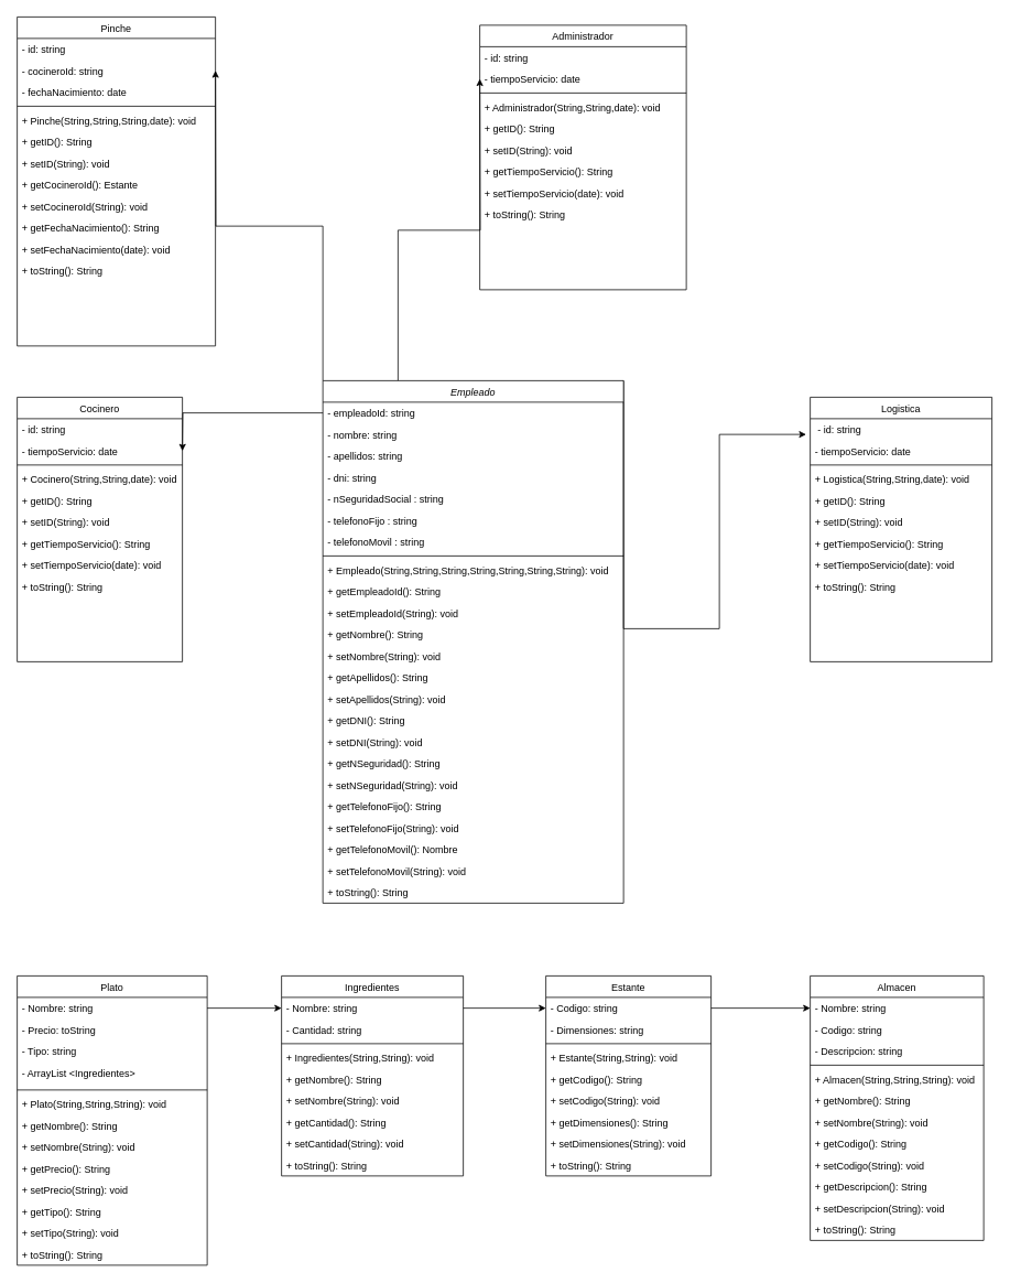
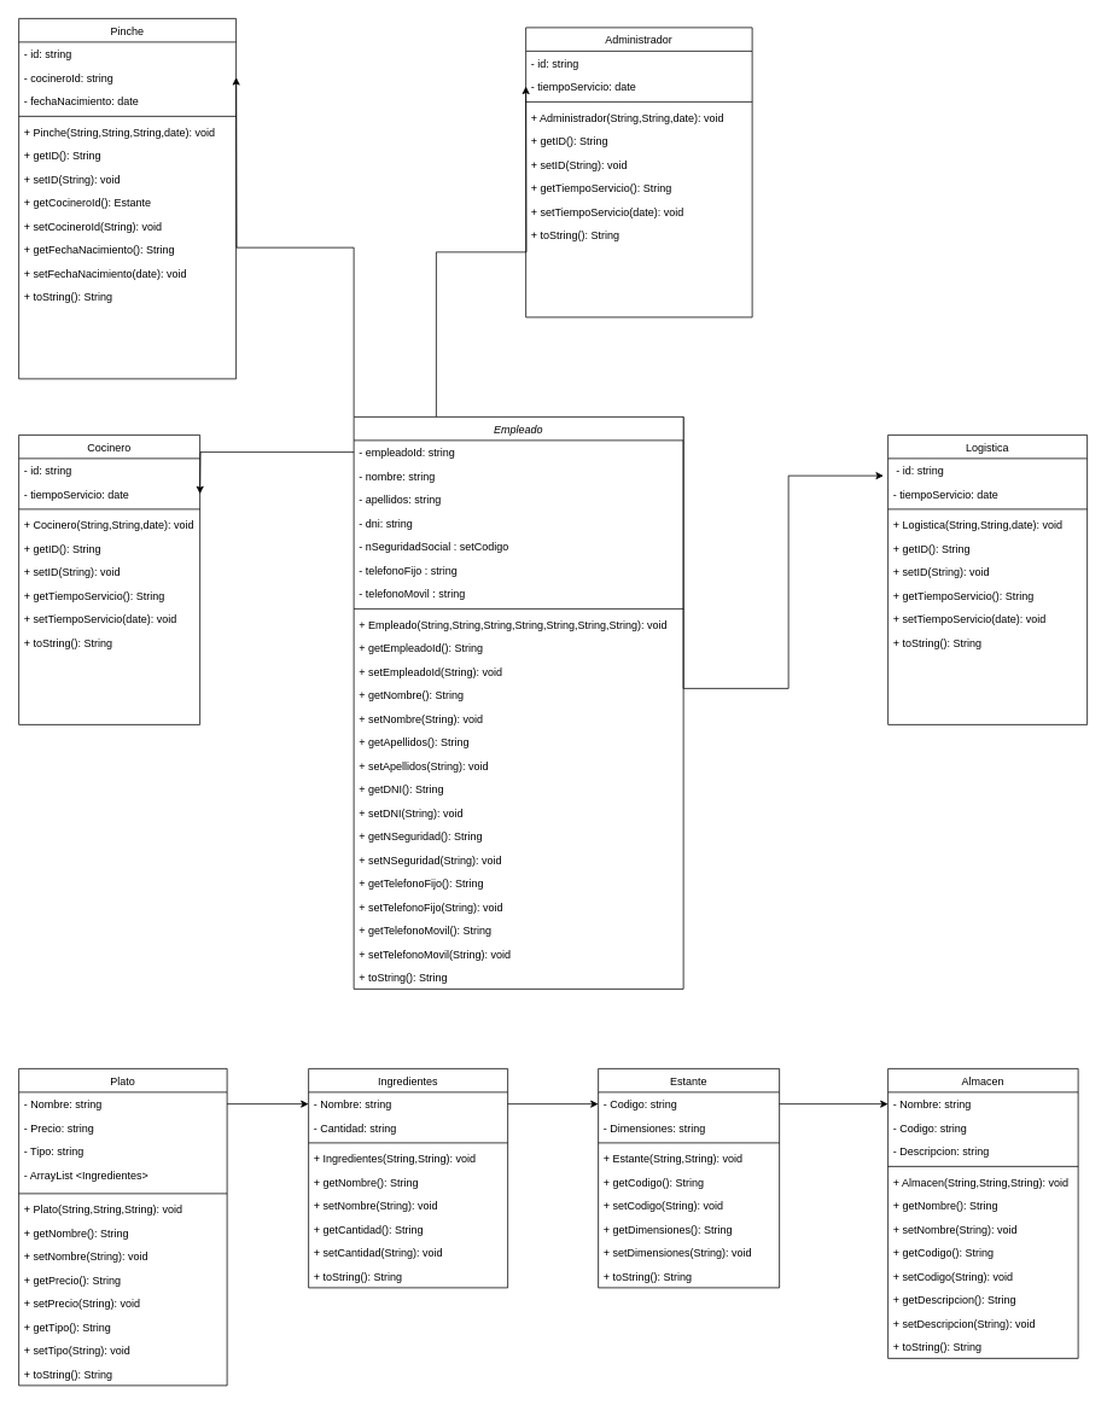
- <mxCell id="10" value="- nSeguridadSocial : string" style="text;align=left;verticalAlign=top;spacingLeft=4;spacingRight=4;overflow=hidden;rotatable=0;points=[[0,0.5],[1,0.5]];portConstraint=eastwest;rounded=0;shadow=0;html=0;" parent="5" vertex="1"><mxGeometry y="130" width="364" height="26" as="geometry" /></mxCell>
+ <mxCell id="10" value="- nSeguridadSocial : setCodigo" style="text;align=left;verticalAlign=top;spacingLeft=4;spacingRight=4;overflow=hidden;rotatable=0;points=[[0,0.5],[1,0.5]];portConstraint=eastwest;rounded=0;shadow=0;html=0;" parent="5" vertex="1"><mxGeometry y="130" width="364" height="26" as="geometry" /></mxCell>
- <mxCell id="27" value="+ getTelefonoMovil(): Nombre" style="text;align=left;verticalAlign=top;spacingLeft=4;spacingRight=4;overflow=hidden;rotatable=0;points=[[0,0.5],[1,0.5]];portConstraint=eastwest;" parent="5" vertex="1"><mxGeometry y="554" width="364" height="26" as="geometry" /></mxCell>
+ <mxCell id="27" value="+ getTelefonoMovil(): String" style="text;align=left;verticalAlign=top;spacingLeft=4;spacingRight=4;overflow=hidden;rotatable=0;points=[[0,0.5],[1,0.5]];portConstraint=eastwest;" parent="5" vertex="1"><mxGeometry y="554" width="364" height="26" as="geometry" /></mxCell>
- <mxCell id="75" value="- Precio: toString" style="text;align=left;verticalAlign=top;spacingLeft=4;spacingRight=4;overflow=hidden;rotatable=0;points=[[0,0.5],[1,0.5]];portConstraint=eastwest;rounded=0;shadow=0;html=0;" parent="73" vertex="1"><mxGeometry y="52" width="230" height="26" as="geometry" /></mxCell>
+ <mxCell id="75" value="- Precio: string" style="text;align=left;verticalAlign=top;spacingLeft=4;spacingRight=4;overflow=hidden;rotatable=0;points=[[0,0.5],[1,0.5]];portConstraint=eastwest;rounded=0;shadow=0;html=0;" parent="73" vertex="1"><mxGeometry y="52" width="230" height="26" as="geometry" /></mxCell>
